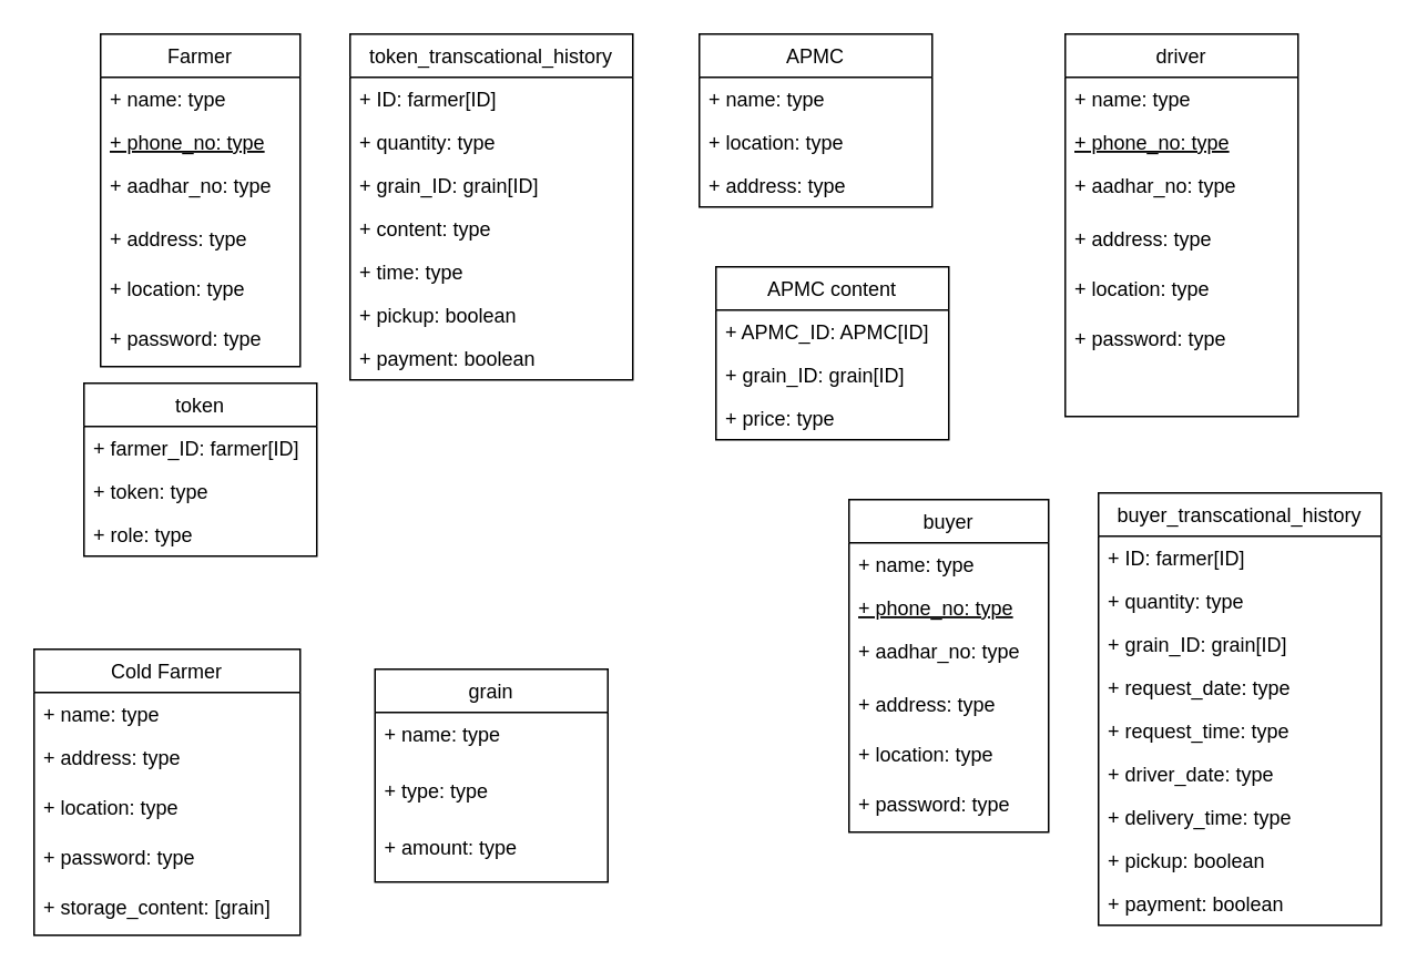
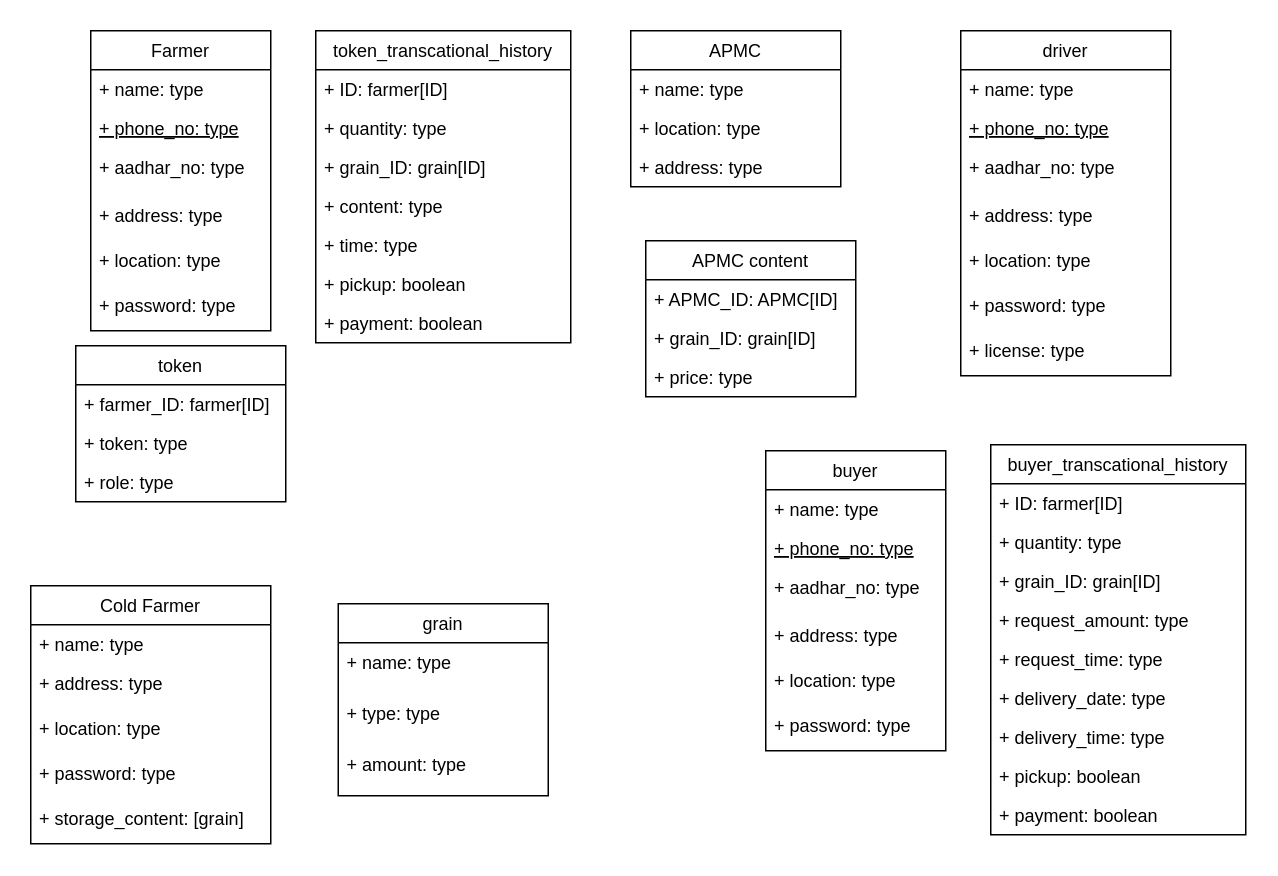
+ <mxCell id="14" value="+ license: type&#10;" style="text;strokeColor=none;fillColor=none;align=left;verticalAlign=top;spacingLeft=4;spacingRight=4;overflow=hidden;rotatable=0;points=[[0,0.5],[1,0.5]];portConstraint=eastwest;" vertex="1" parent="1"><mxGeometry x="640" y="220" width="140" height="30" as="geometry" /></mxCell>
- <mxCell id="44" value="+ request_date: type" style="text;strokeColor=none;fillColor=none;align=left;verticalAlign=top;spacingLeft=4;spacingRight=4;overflow=hidden;rotatable=0;points=[[0,0.5],[1,0.5]];portConstraint=eastwest;" vertex="1" parent="40"><mxGeometry y="104" width="170" height="26" as="geometry" /></mxCell>
+ <mxCell id="44" value="+ request_amount: type" style="text;strokeColor=none;fillColor=none;align=left;verticalAlign=top;spacingLeft=4;spacingRight=4;overflow=hidden;rotatable=0;points=[[0,0.5],[1,0.5]];portConstraint=eastwest;" vertex="1" parent="40"><mxGeometry y="104" width="170" height="26" as="geometry" /></mxCell>
- <mxCell id="46" value="+ driver_date: type" style="text;strokeColor=none;fillColor=none;align=left;verticalAlign=top;spacingLeft=4;spacingRight=4;overflow=hidden;rotatable=0;points=[[0,0.5],[1,0.5]];portConstraint=eastwest;" vertex="1" parent="40"><mxGeometry y="156" width="170" height="26" as="geometry" /></mxCell>
+ <mxCell id="46" value="+ delivery_date: type" style="text;strokeColor=none;fillColor=none;align=left;verticalAlign=top;spacingLeft=4;spacingRight=4;overflow=hidden;rotatable=0;points=[[0,0.5],[1,0.5]];portConstraint=eastwest;" vertex="1" parent="40"><mxGeometry y="156" width="170" height="26" as="geometry" /></mxCell>
